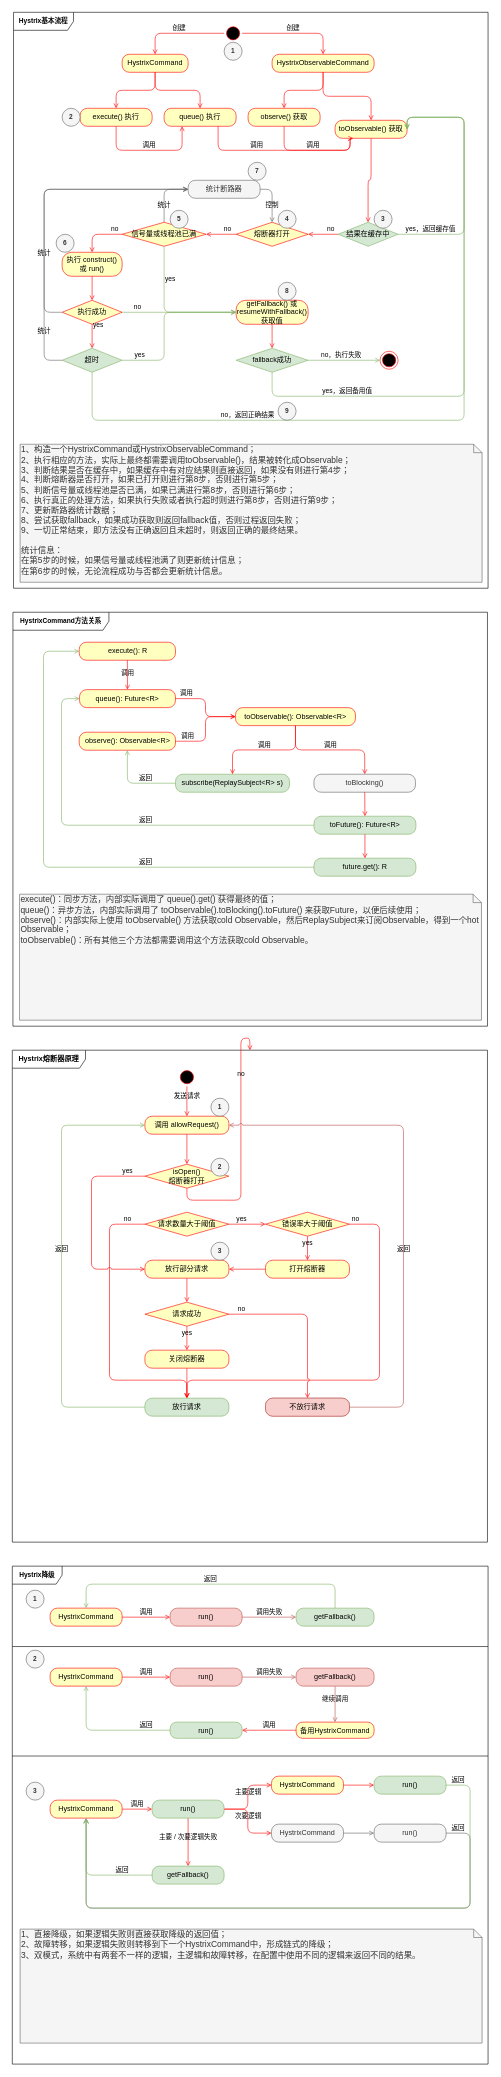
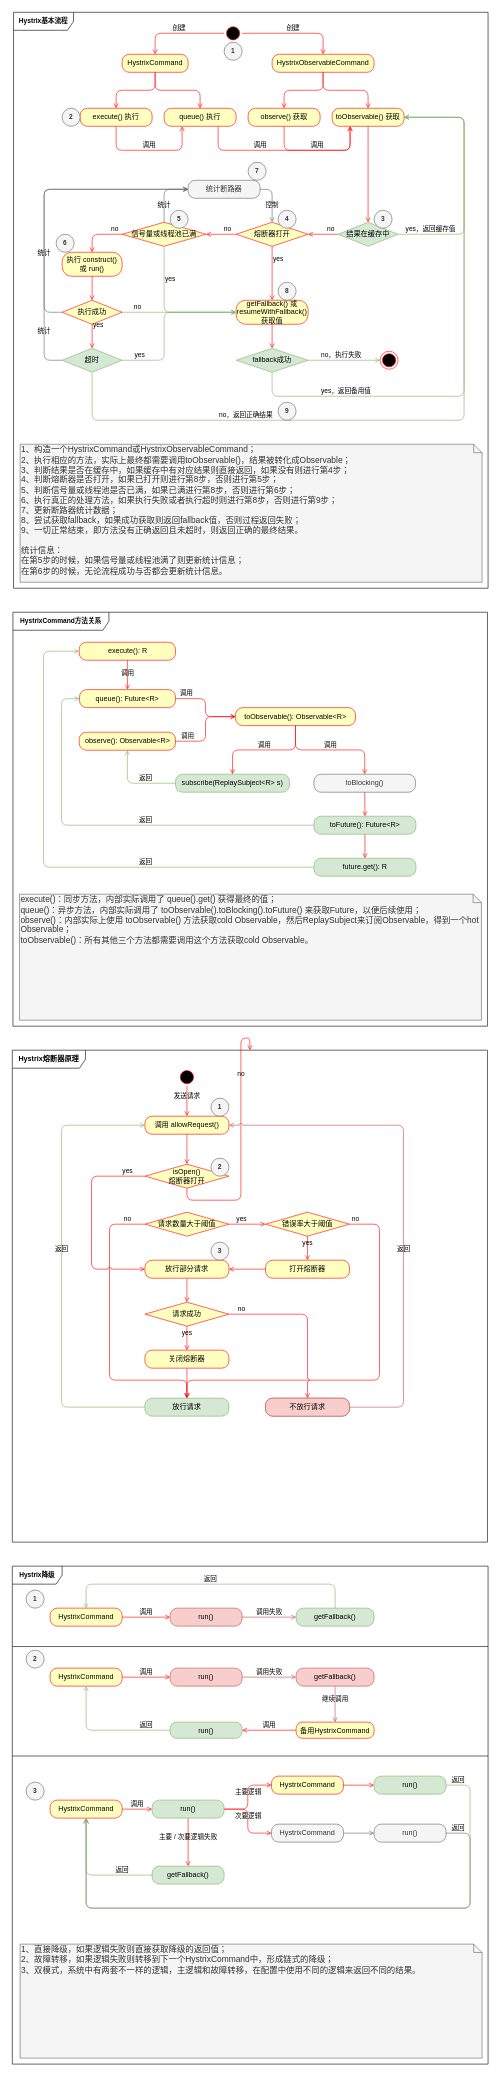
- <mxCell id="20" value="toObservable() 获取" style="rounded=1;whiteSpace=wrap;html=1;arcSize=40;fontColor=#000000;fillColor=#ffffc0;strokeColor=#ff0000;shadow=0;verticalAlign=middle;labelBorderColor=none;labelBackgroundColor=none;" parent="1" vertex="1"><mxGeometry x="558" y="200" width="120" height="30" as="geometry" /></mxCell>
+ <mxCell id="20" value="toObservable() 获取" style="rounded=1;whiteSpace=wrap;html=1;arcSize=40;fontColor=#000000;fillColor=#ffffc0;strokeColor=#ff0000;shadow=0;verticalAlign=middle;labelBorderColor=none;labelBackgroundColor=none;" parent="1" vertex="1"><mxGeometry x="553" y="180" width="120" height="30" as="geometry" /></mxCell>
+ <mxCell id="27" value="yes" style="edgeStyle=orthogonalEdgeStyle;html=1;align=left;verticalAlign=bottom;endArrow=open;strokeColor=#ff0000;shadow=0;exitX=0.5;exitY=1;exitDx=0;exitDy=0;entryX=0.5;entryY=0;entryDx=0;entryDy=0;rounded=1;labelBorderColor=none;labelBackgroundColor=none;jumpStyle=arc;fontSize=11;endFill=0;" parent="1" source="25" target="28" edge="1"><mxGeometry x="-0.333" relative="1" as="geometry"><mxPoint x="433" y="470" as="targetPoint" /><mxPoint as="offset" /></mxGeometry></mxCell>
- <mxCell id="147" value="1、直接降级，如果逻辑失败则直接获取降级的返回值；&lt;br&gt;2、故障转移，如果逻辑失败则转移到下一个HystrixCommand中，形成链式的降级；&lt;br&gt;3、双模式，系统中有两套不一样的逻辑，主逻辑和故障转移，在配置中使用不同的逻辑来返回不同的结果。" style="shape=note;whiteSpace=wrap;html=1;size=14;verticalAlign=top;align=left;spacingTop=-6;labelBackgroundColor=none;strokeColor=#666666;fillColor=#f5f5f5;fontSize=14;fontColor=#333333;" parent="1" vertex="1"><mxGeometry x="33" y="3215" width="770" height="190" as="geometry" /></mxCell>
+ <mxCell id="147" value="1、直接降级，如果逻辑失败则直接获取降级的返回值；&lt;br&gt;2、故障转移，如果逻辑失败则转移到下一个HystrixCommand中，形成链式的降级；&lt;br&gt;3、双模式，系统中有两套不一样的逻辑，主逻辑和故障转移，在配置中使用不同的逻辑来返回不同的结果。" style="shape=note;whiteSpace=wrap;html=1;size=14;verticalAlign=top;align=left;spacingTop=-6;labelBackgroundColor=none;strokeColor=#666666;fillColor=#f5f5f5;fontSize=14;fontColor=#333333;" parent="1" vertex="1"><mxGeometry x="33" y="3240" width="770" height="190" as="geometry" /></mxCell>
